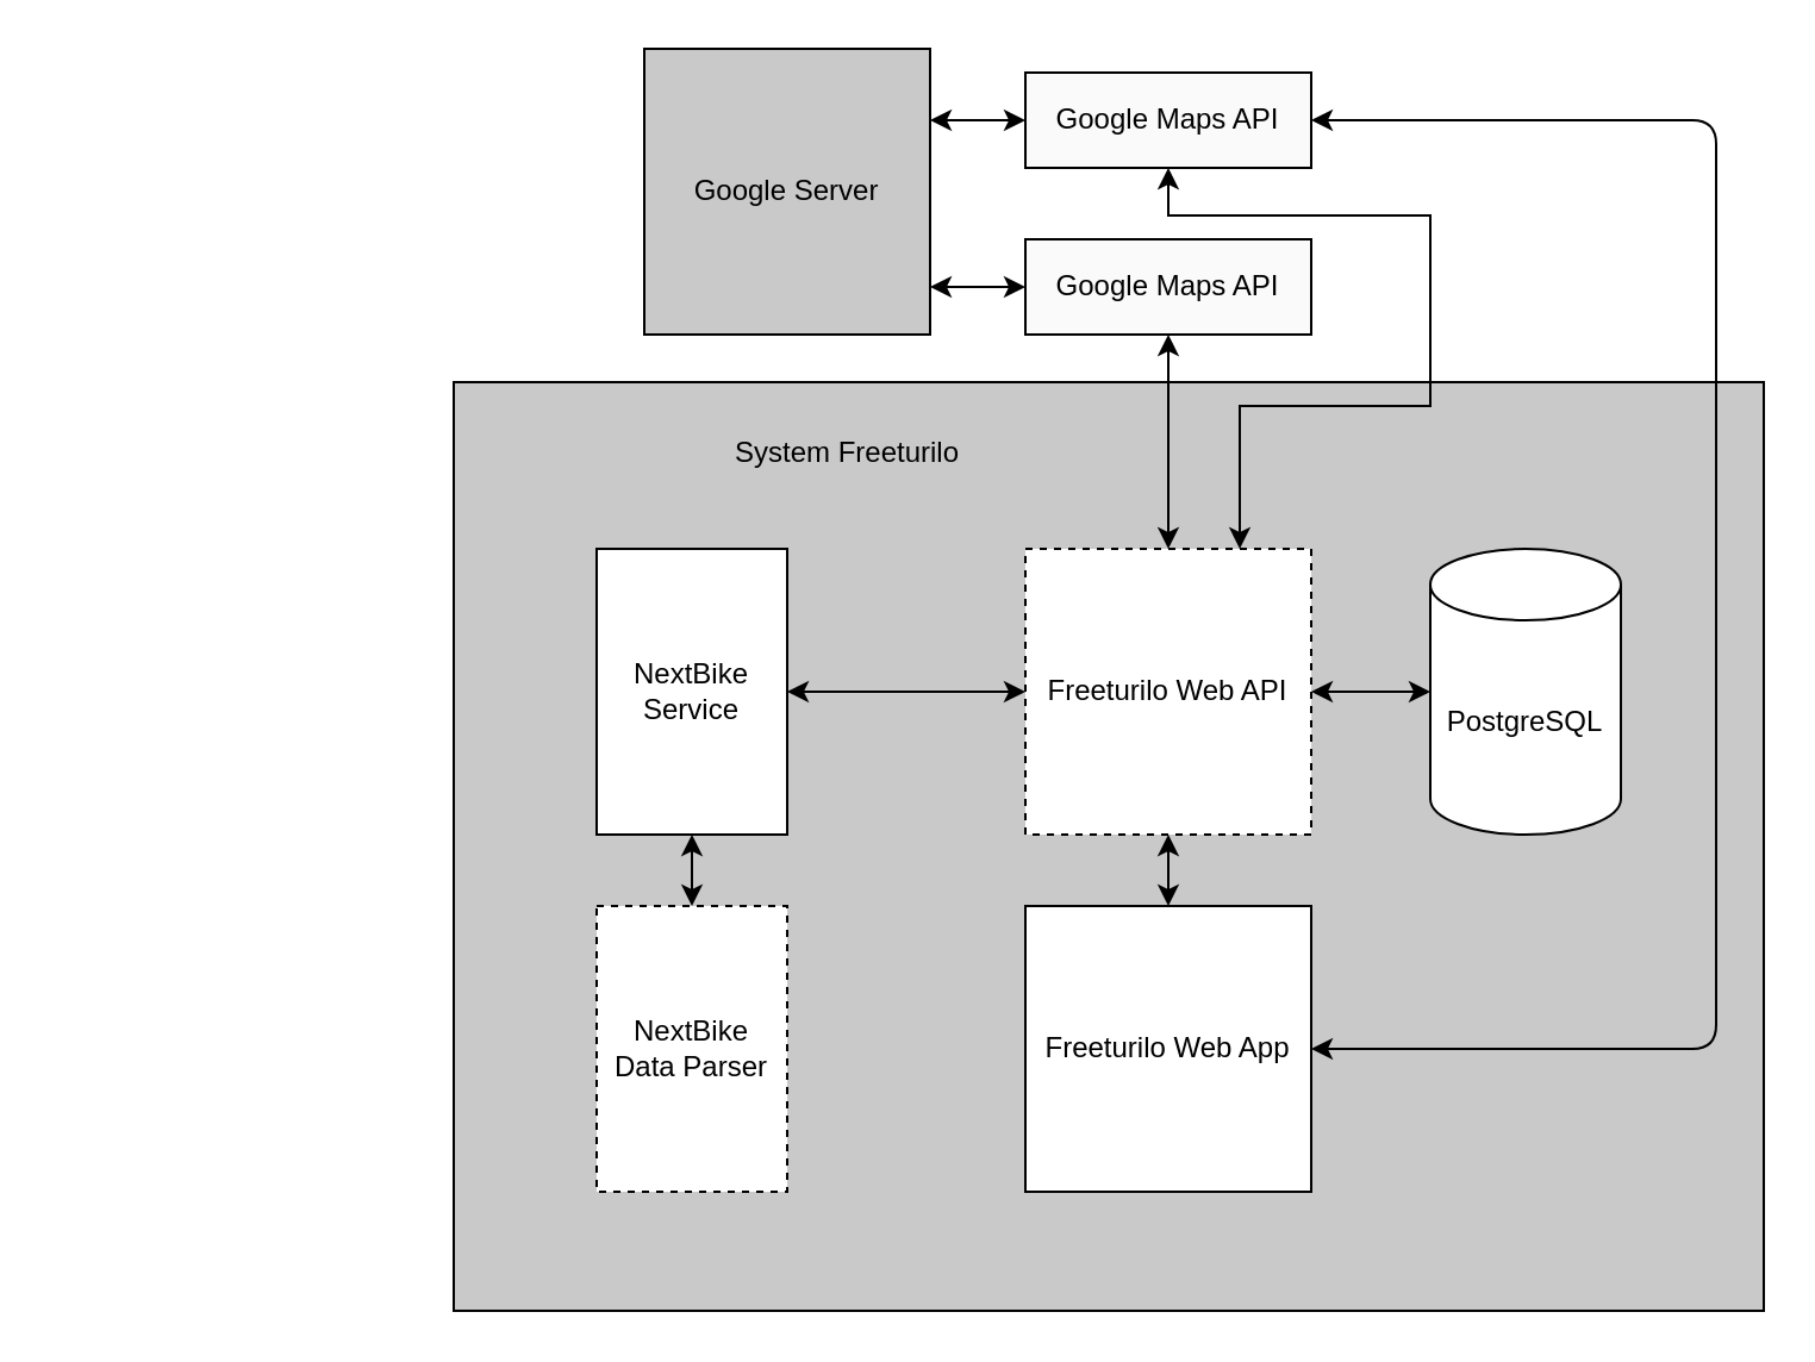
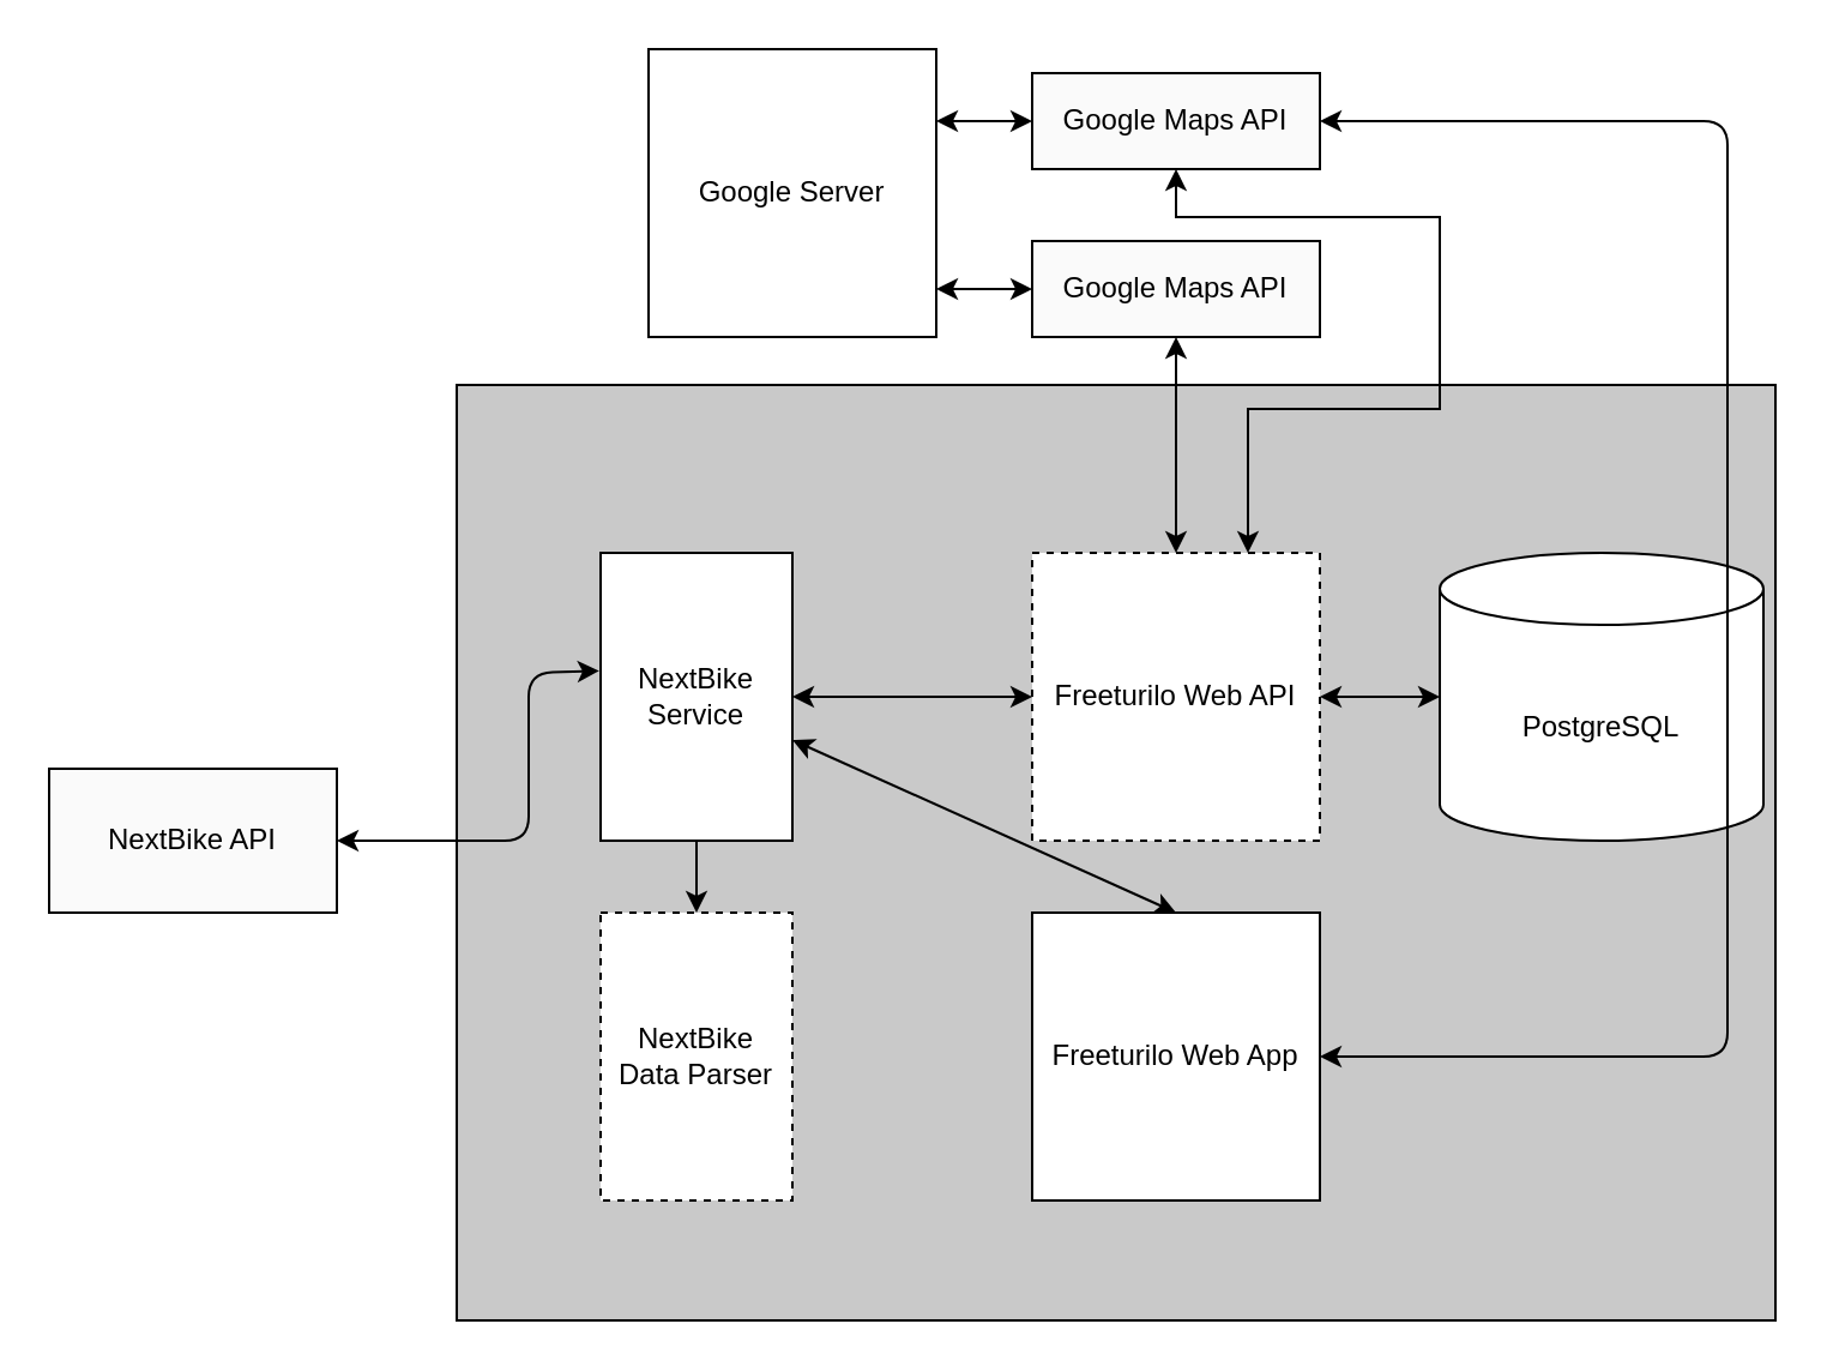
- <mxCell id="15" value="Google Server" style="rounded=0;whiteSpace=wrap;html=1;fillColor=#c9c9c9;" parent="1" vertex="1"><mxGeometry x="270" y="20" width="120" height="120" as="geometry" /></mxCell>
+ <mxCell id="15" value="Google Server" style="rounded=0;whiteSpace=wrap;html=1;" parent="1" vertex="1"><mxGeometry x="270" y="20" width="120" height="120" as="geometry" /></mxCell>
- <mxCell id="13" value="System Freeturilo" style="text;html=1;align=center;verticalAlign=middle;resizable=0;points=[];autosize=1;strokeColor=none;fillColor=none;" parent="1" vertex="1"><mxGeometry x="300" y="180" width="110" height="20" as="geometry" /></mxCell>
- <mxCell id="6" value="PostgreSQL" style="shape=cylinder3;whiteSpace=wrap;html=1;boundedLbl=1;backgroundOutline=1;size=15;" parent="1" vertex="1"><mxGeometry x="600" y="230" width="80" height="120" as="geometry" /></mxCell>
+ <mxCell id="6" value="PostgreSQL" style="shape=cylinder3;whiteSpace=wrap;html=1;boundedLbl=1;backgroundOutline=1;size=15;" parent="1" vertex="1"><mxGeometry x="600" y="230" width="135" height="120" as="geometry" /></mxCell>
+ <mxCell id="8" value="" style="endArrow=classic;startArrow=classic;html=1;entryX=-0.007;entryY=0.41;entryDx=0;entryDy=0;exitX=1;exitY=0.5;exitDx=0;exitDy=0;entryPerimeter=0;" parent="1" source="14" target="3" edge="1"><mxGeometry width="50" height="50" relative="1" as="geometry"><mxPoint x="210" y="150" as="sourcePoint" /><mxPoint x="430" y="420" as="targetPoint" /><Array as="points"><mxPoint x="220" y="350" /><mxPoint x="220" y="280" /></Array></mxGeometry></mxCell>
+ <mxCell id="14" value="NextBike API" style="rounded=0;whiteSpace=wrap;html=1;fillColor=#FAFAFA;" parent="1" vertex="1"><mxGeometry x="20" y="320" width="120" height="60" as="geometry" /></mxCell>
- <mxCell id="9" value="" style="endArrow=classic;startArrow=classic;html=1;entryX=0.5;entryY=1;entryDx=0;entryDy=0;exitX=0.5;exitY=0;exitDx=0;exitDy=0;" parent="1" source="4" target="3" edge="1"><mxGeometry width="50" height="50" relative="1" as="geometry"><mxPoint x="380" y="510" as="sourcePoint" /><mxPoint x="430" y="460" as="targetPoint" /></mxGeometry></mxCell>
+ <mxCell id="9" value="" style="endArrow=none;startArrow=classic;html=1;entryX=0.5;entryY=1;entryDx=0;entryDy=0;exitX=0.5;exitY=0;exitDx=0;exitDy=0;" parent="1" source="4" target="3" edge="1"><mxGeometry width="50" height="50" relative="1" as="geometry"><mxPoint x="380" y="510" as="sourcePoint" /><mxPoint x="430" y="460" as="targetPoint" /></mxGeometry></mxCell>
- <mxCell id="12" value="" style="endArrow=classic;startArrow=classic;html=1;entryX=0.5;entryY=1;entryDx=0;entryDy=0;exitX=0.5;exitY=0;exitDx=0;exitDy=0;" parent="1" source="7" target="5" edge="1"><mxGeometry width="50" height="50" relative="1" as="geometry"><mxPoint x="380" y="510" as="sourcePoint" /><mxPoint x="430" y="460" as="targetPoint" /></mxGeometry></mxCell>
+ <mxCell id="12" value="" style="endArrow=classic;startArrow=classic;html=1;exitX=0.5;exitY=0;exitDx=0;exitDy=0;" parent="1" source="7" target="3" edge="1"><mxGeometry width="50" height="50" relative="1" as="geometry"><mxPoint x="380" y="510" as="sourcePoint" /><mxPoint x="430" y="460" as="targetPoint" /></mxGeometry></mxCell>
